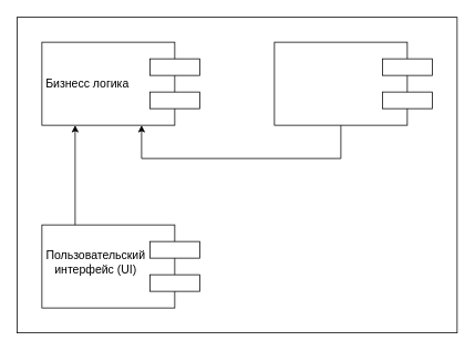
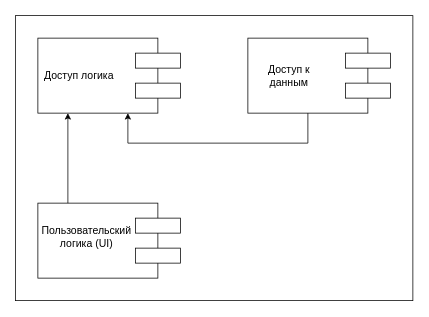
- <mxCell id="4" value="Бизнесс логика" style="text;html=1;strokeColor=none;fillColor=none;align=center;verticalAlign=middle;whiteSpace=wrap;rounded=0;fontSize=14;" vertex="1" parent="1"><mxGeometry x="50" y="85" width="110" height="30" as="geometry" /></mxCell>
+ <mxCell id="4" value="Доступ логика" style="text;html=1;strokeColor=none;fillColor=none;align=center;verticalAlign=middle;whiteSpace=wrap;rounded=0;fontSize=14;" vertex="1" parent="1"><mxGeometry x="50" y="85" width="110" height="30" as="geometry" /></mxCell>
+ <mxCell id="12" value="&lt;div&gt;Доступ к&lt;/div&gt;&lt;div&gt;данным&lt;br&gt;&lt;/div&gt;" style="text;html=1;strokeColor=none;fillColor=none;align=center;verticalAlign=middle;whiteSpace=wrap;rounded=0;fontSize=14;" vertex="1" parent="1"><mxGeometry x="330" y="85" width="110" height="30" as="geometry" /></mxCell>
- <mxCell id="8" value="&lt;div&gt;Пользовательский&lt;/div&gt;&lt;div&gt;интерфейс (UI)&lt;br&gt;&lt;/div&gt;" style="text;html=1;strokeColor=none;fillColor=none;align=center;verticalAlign=middle;whiteSpace=wrap;rounded=0;fontSize=14;" vertex="1" parent="1"><mxGeometry x="60" y="300" width="110" height="30" as="geometry" /></mxCell>
+ <mxCell id="8" value="&lt;div&gt;Пользовательский&lt;/div&gt;&lt;div&gt;логика (UI)&lt;br&gt;&lt;/div&gt;" style="text;html=1;strokeColor=none;fillColor=none;align=center;verticalAlign=middle;whiteSpace=wrap;rounded=0;fontSize=14;" vertex="1" parent="1"><mxGeometry x="60" y="300" width="110" height="30" as="geometry" /></mxCell>
